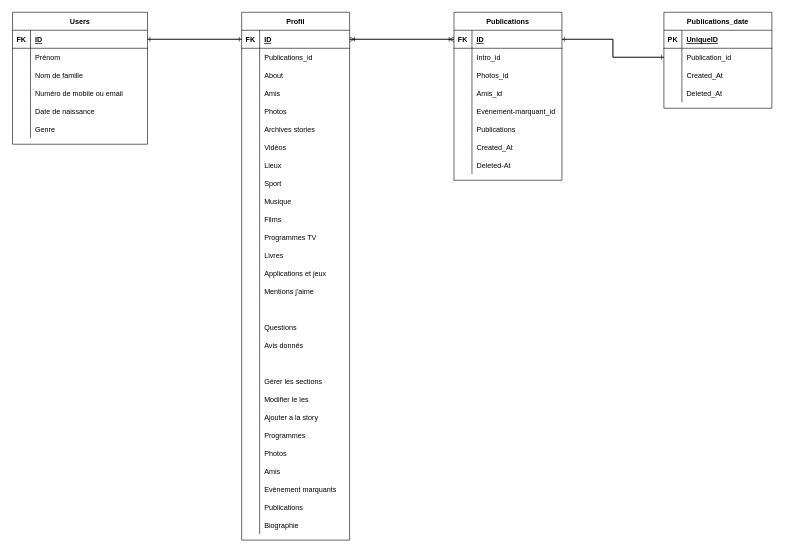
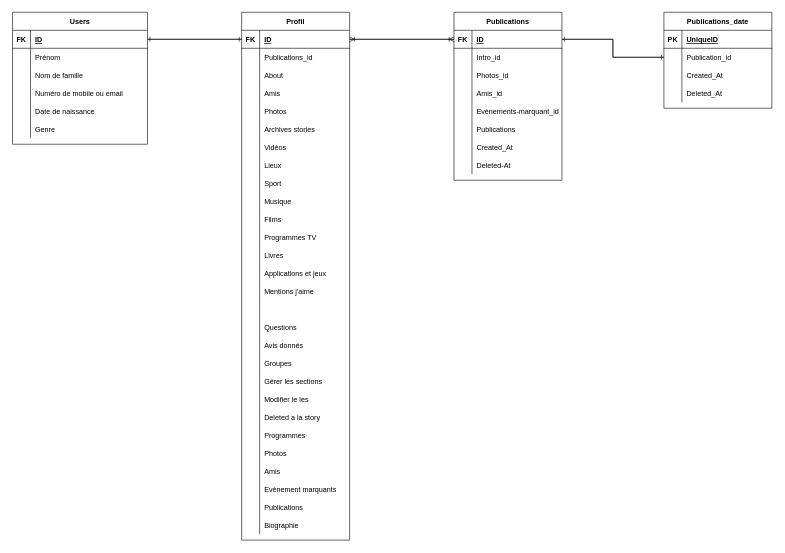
- <mxCell id="123" value="Evènement-marquant_id" style="shape=partialRectangle;connectable=0;fillColor=none;top=0;left=0;bottom=0;right=0;align=left;spacingLeft=6;overflow=hidden;" vertex="1" parent="121"><mxGeometry x="30" width="150" height="30" as="geometry" /></mxCell>
+ <mxCell id="123" value="Evènements-marquant_id" style="shape=partialRectangle;connectable=0;fillColor=none;top=0;left=0;bottom=0;right=0;align=left;spacingLeft=6;overflow=hidden;" vertex="1" parent="121"><mxGeometry x="30" width="150" height="30" as="geometry" /></mxCell>
+ <mxCell id="77" value="Groupes" style="shape=partialRectangle;connectable=0;fillColor=none;top=0;left=0;bottom=0;right=0;align=left;spacingLeft=6;overflow=hidden;" parent="75" vertex="1"><mxGeometry x="30" width="150" height="30" as="geometry" /></mxCell>
- <mxCell id="86" value="Ajouter a la story" style="shape=partialRectangle;connectable=0;fillColor=none;top=0;left=0;bottom=0;right=0;align=left;spacingLeft=6;overflow=hidden;" parent="84" vertex="1"><mxGeometry x="30" width="150" height="30" as="geometry" /></mxCell>
+ <mxCell id="86" value="Deleted a la story" style="shape=partialRectangle;connectable=0;fillColor=none;top=0;left=0;bottom=0;right=0;align=left;spacingLeft=6;overflow=hidden;" parent="84" vertex="1"><mxGeometry x="30" width="150" height="30" as="geometry" /></mxCell>
